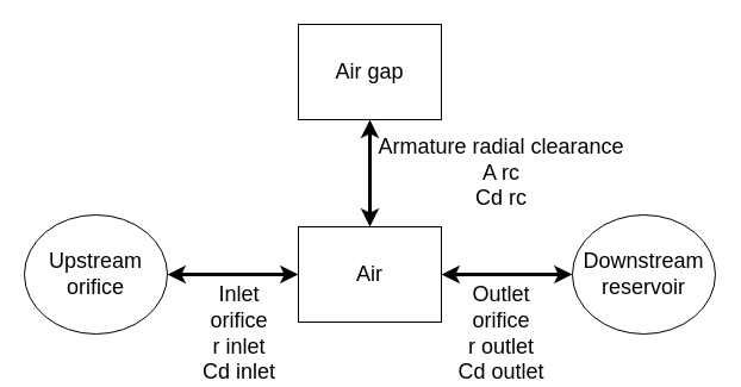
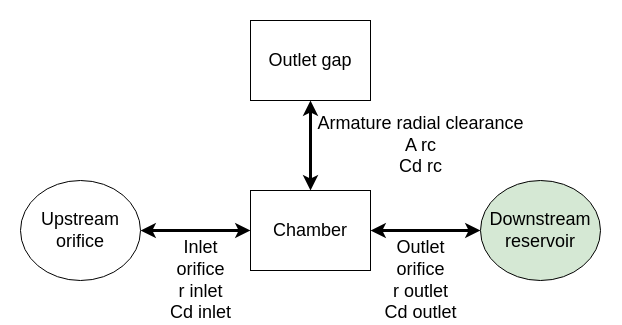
- <mxCell id="8" value="Air gap" style="rounded=0;whiteSpace=wrap;html=1;fontSize=18;" vertex="1" parent="1"><mxGeometry x="250" y="20" width="120" height="80" as="geometry" /></mxCell>
+ <mxCell id="8" value="Outlet gap" style="rounded=0;whiteSpace=wrap;html=1;fontSize=18;" vertex="1" parent="1"><mxGeometry x="250" y="20" width="120" height="80" as="geometry" /></mxCell>
- <mxCell id="6" value="Air" style="rounded=0;whiteSpace=wrap;html=1;fontSize=18;" vertex="1" parent="1"><mxGeometry x="250" y="190" width="120" height="80" as="geometry" /></mxCell>
+ <mxCell id="6" value="Chamber" style="rounded=0;whiteSpace=wrap;html=1;fontSize=18;" vertex="1" parent="1"><mxGeometry x="250" y="190" width="120" height="80" as="geometry" /></mxCell>
- <mxCell id="3" value="Downstream&lt;br style=&quot;font-size: 18px;&quot;&gt;reservoir" style="ellipse;whiteSpace=wrap;html=1;fontSize=18;" vertex="1" parent="1"><mxGeometry x="480" y="180" width="120" height="100" as="geometry" /></mxCell>
+ <mxCell id="3" value="Downstream&lt;br style=&quot;font-size: 18px;&quot;&gt;reservoir" style="ellipse;whiteSpace=wrap;html=1;fontSize=18;fillColor=#d5e8d4;" vertex="1" parent="1"><mxGeometry x="480" y="180" width="120" height="100" as="geometry" /></mxCell>
